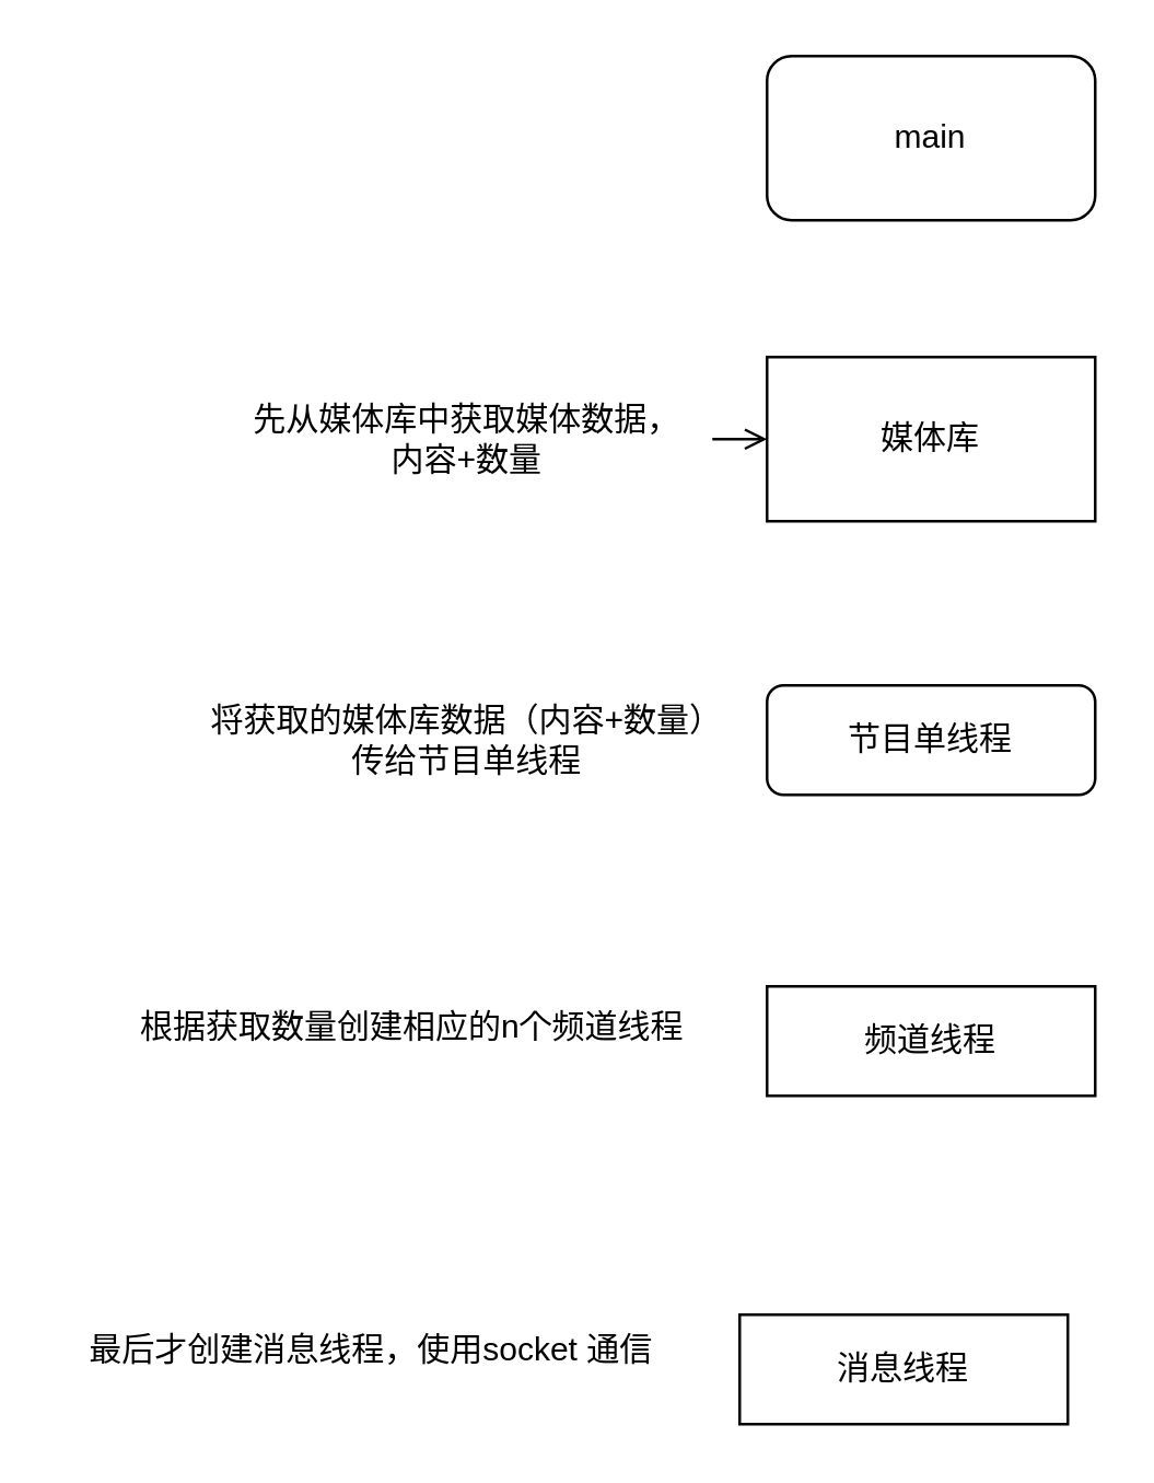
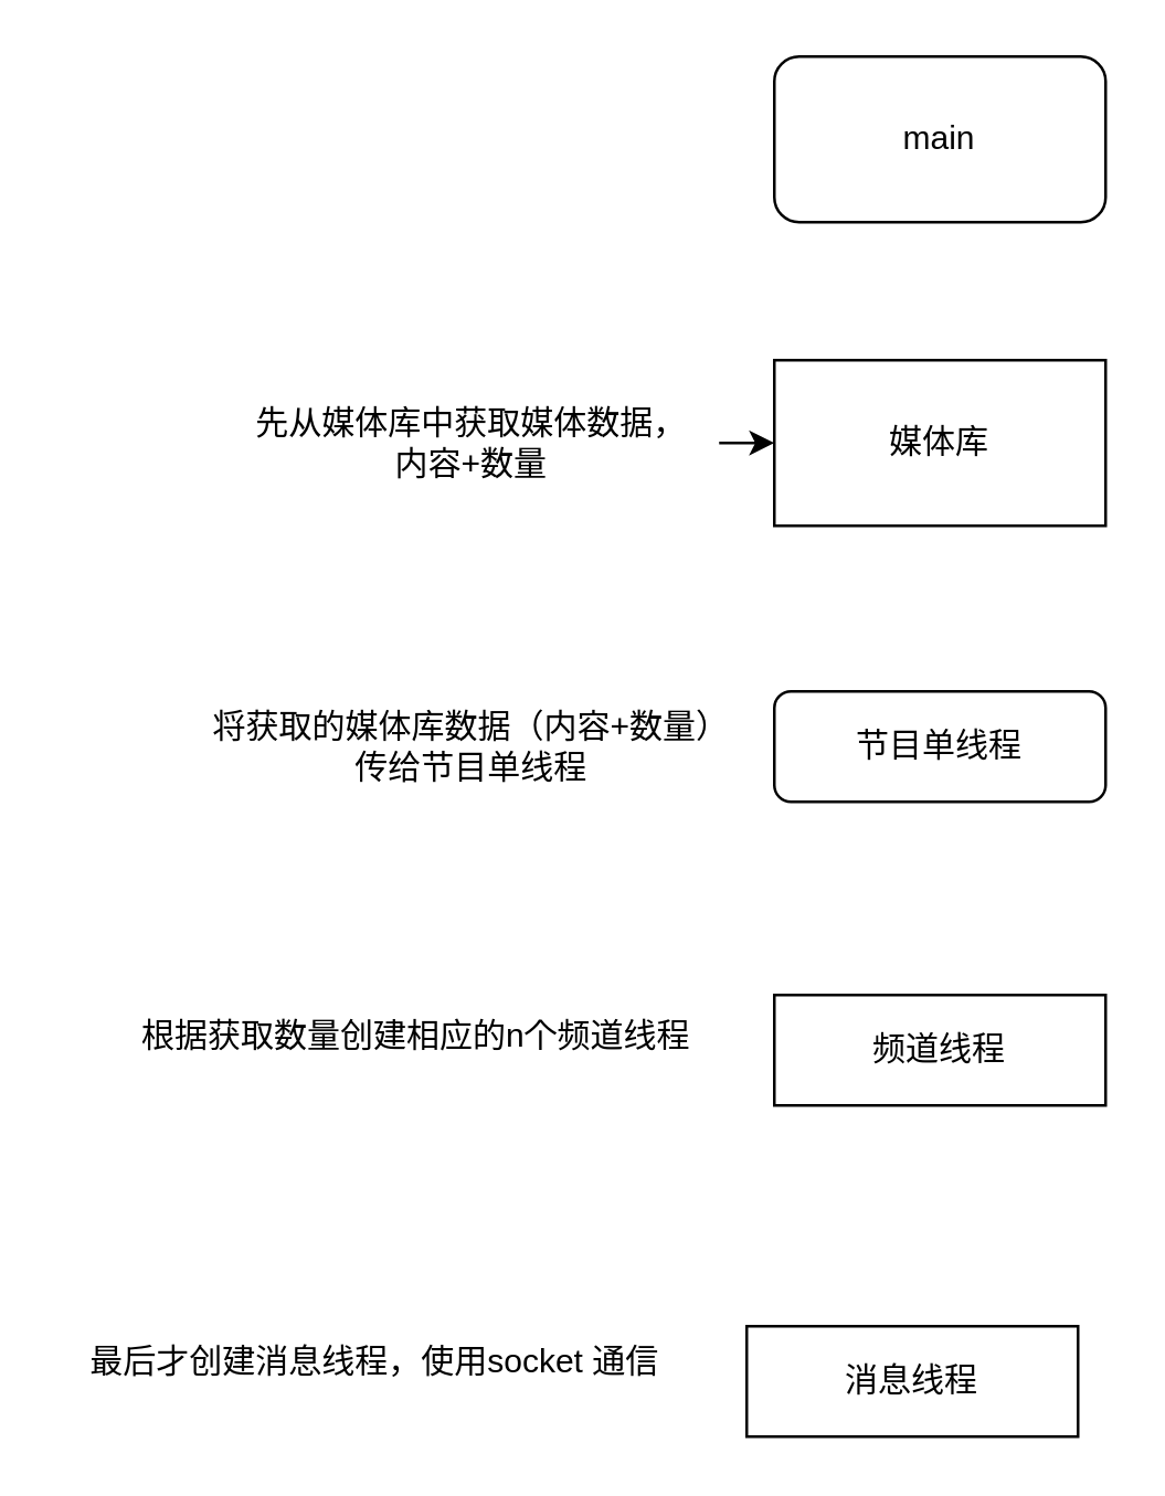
- <mxCell id="7" style="edgeStyle=none;html=1;entryX=0;entryY=0.5;entryDx=0;entryDy=0;endArrow=open;" edge="1" parent="1" source="8" target="6"><mxGeometry relative="1" as="geometry" /></mxCell>
+ <mxCell id="7" style="edgeStyle=none;html=1;entryX=0;entryY=0.5;entryDx=0;entryDy=0;" edge="1" parent="1" source="8" target="6"><mxGeometry relative="1" as="geometry" /></mxCell>
